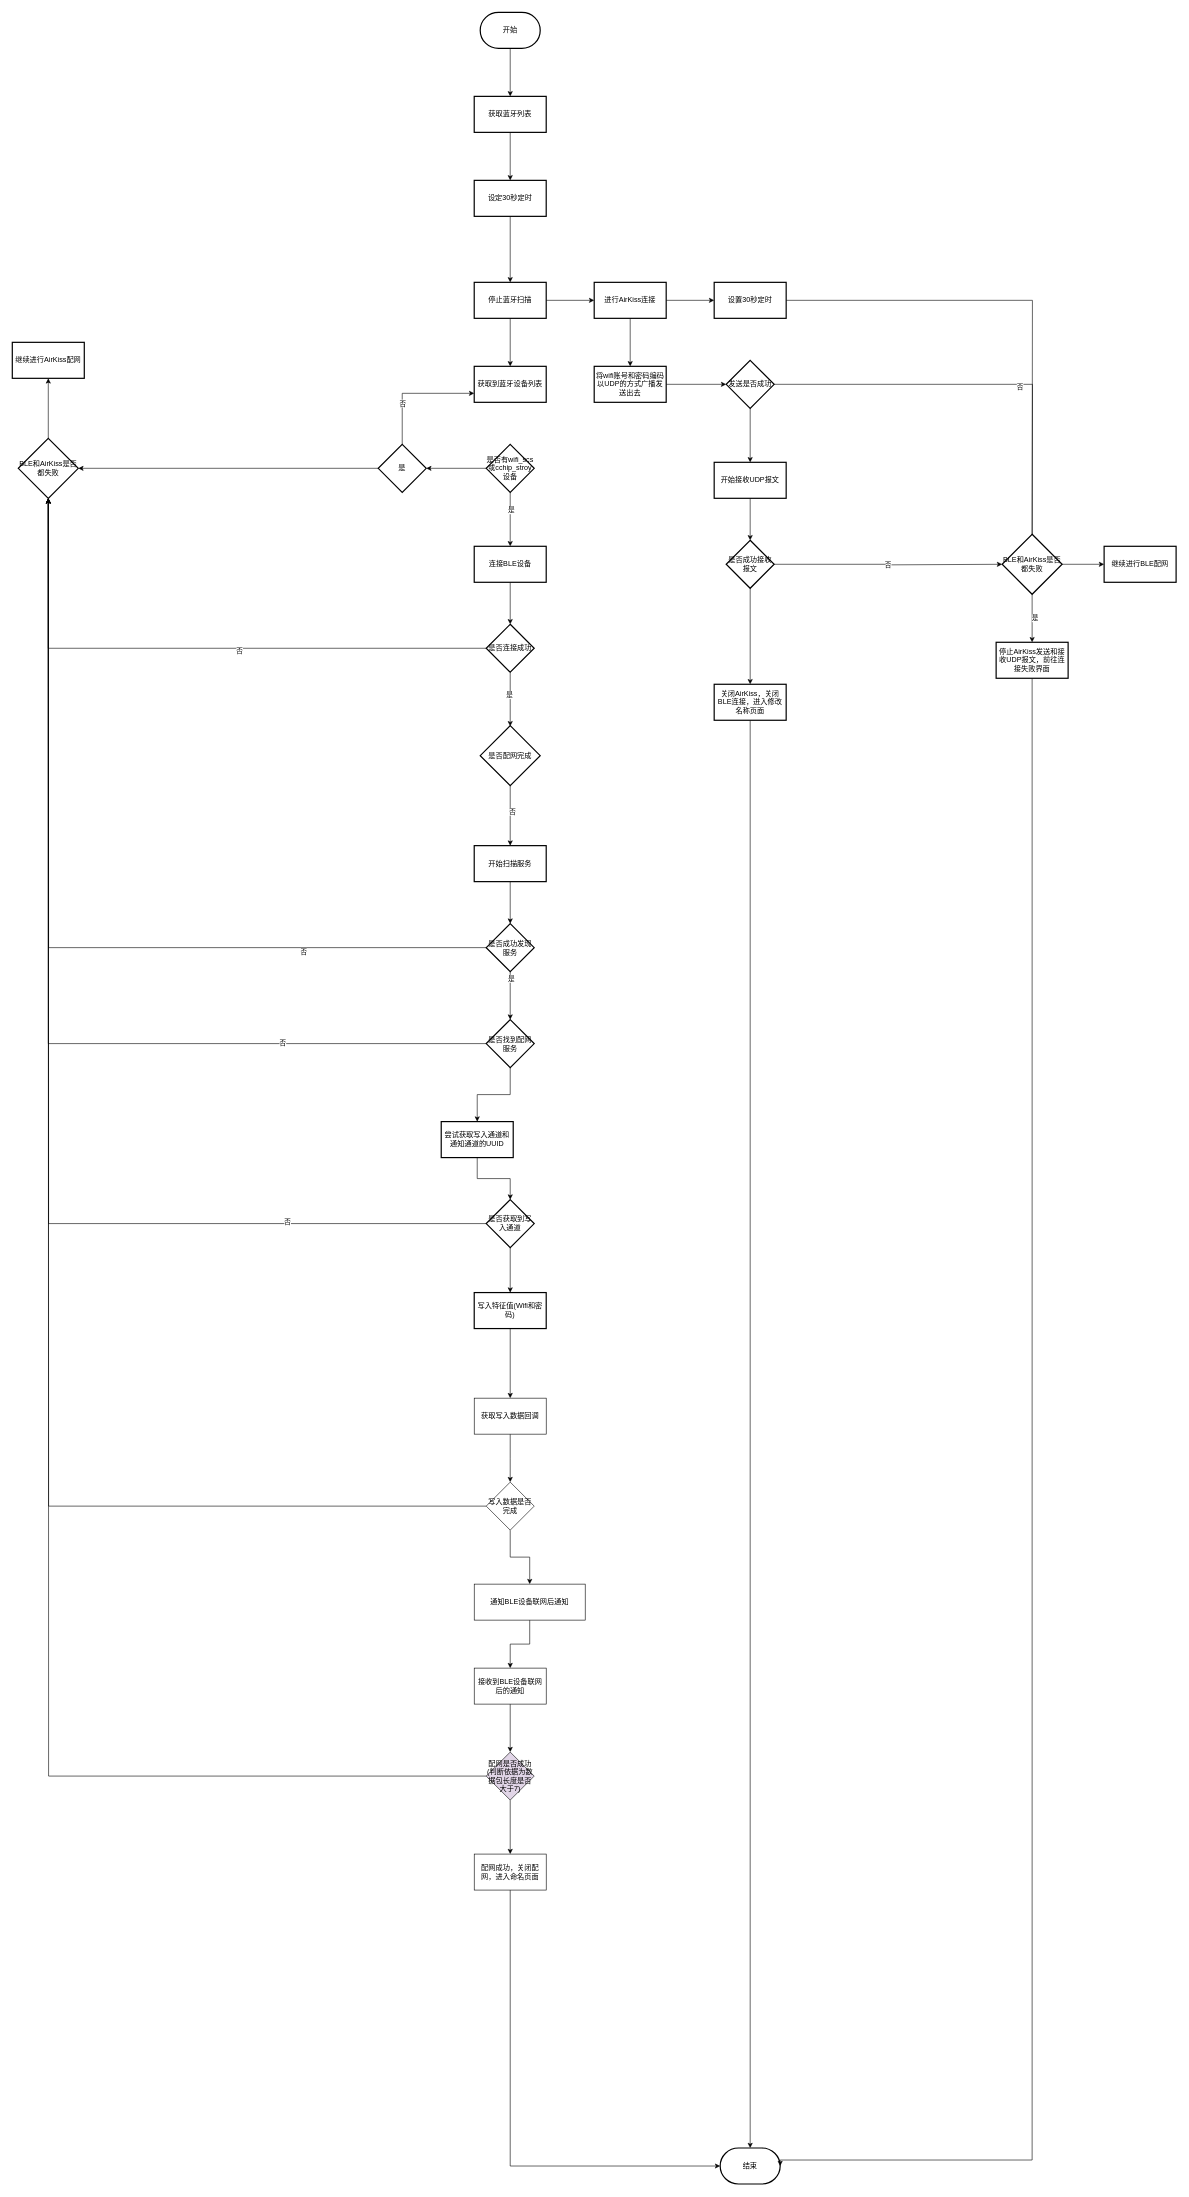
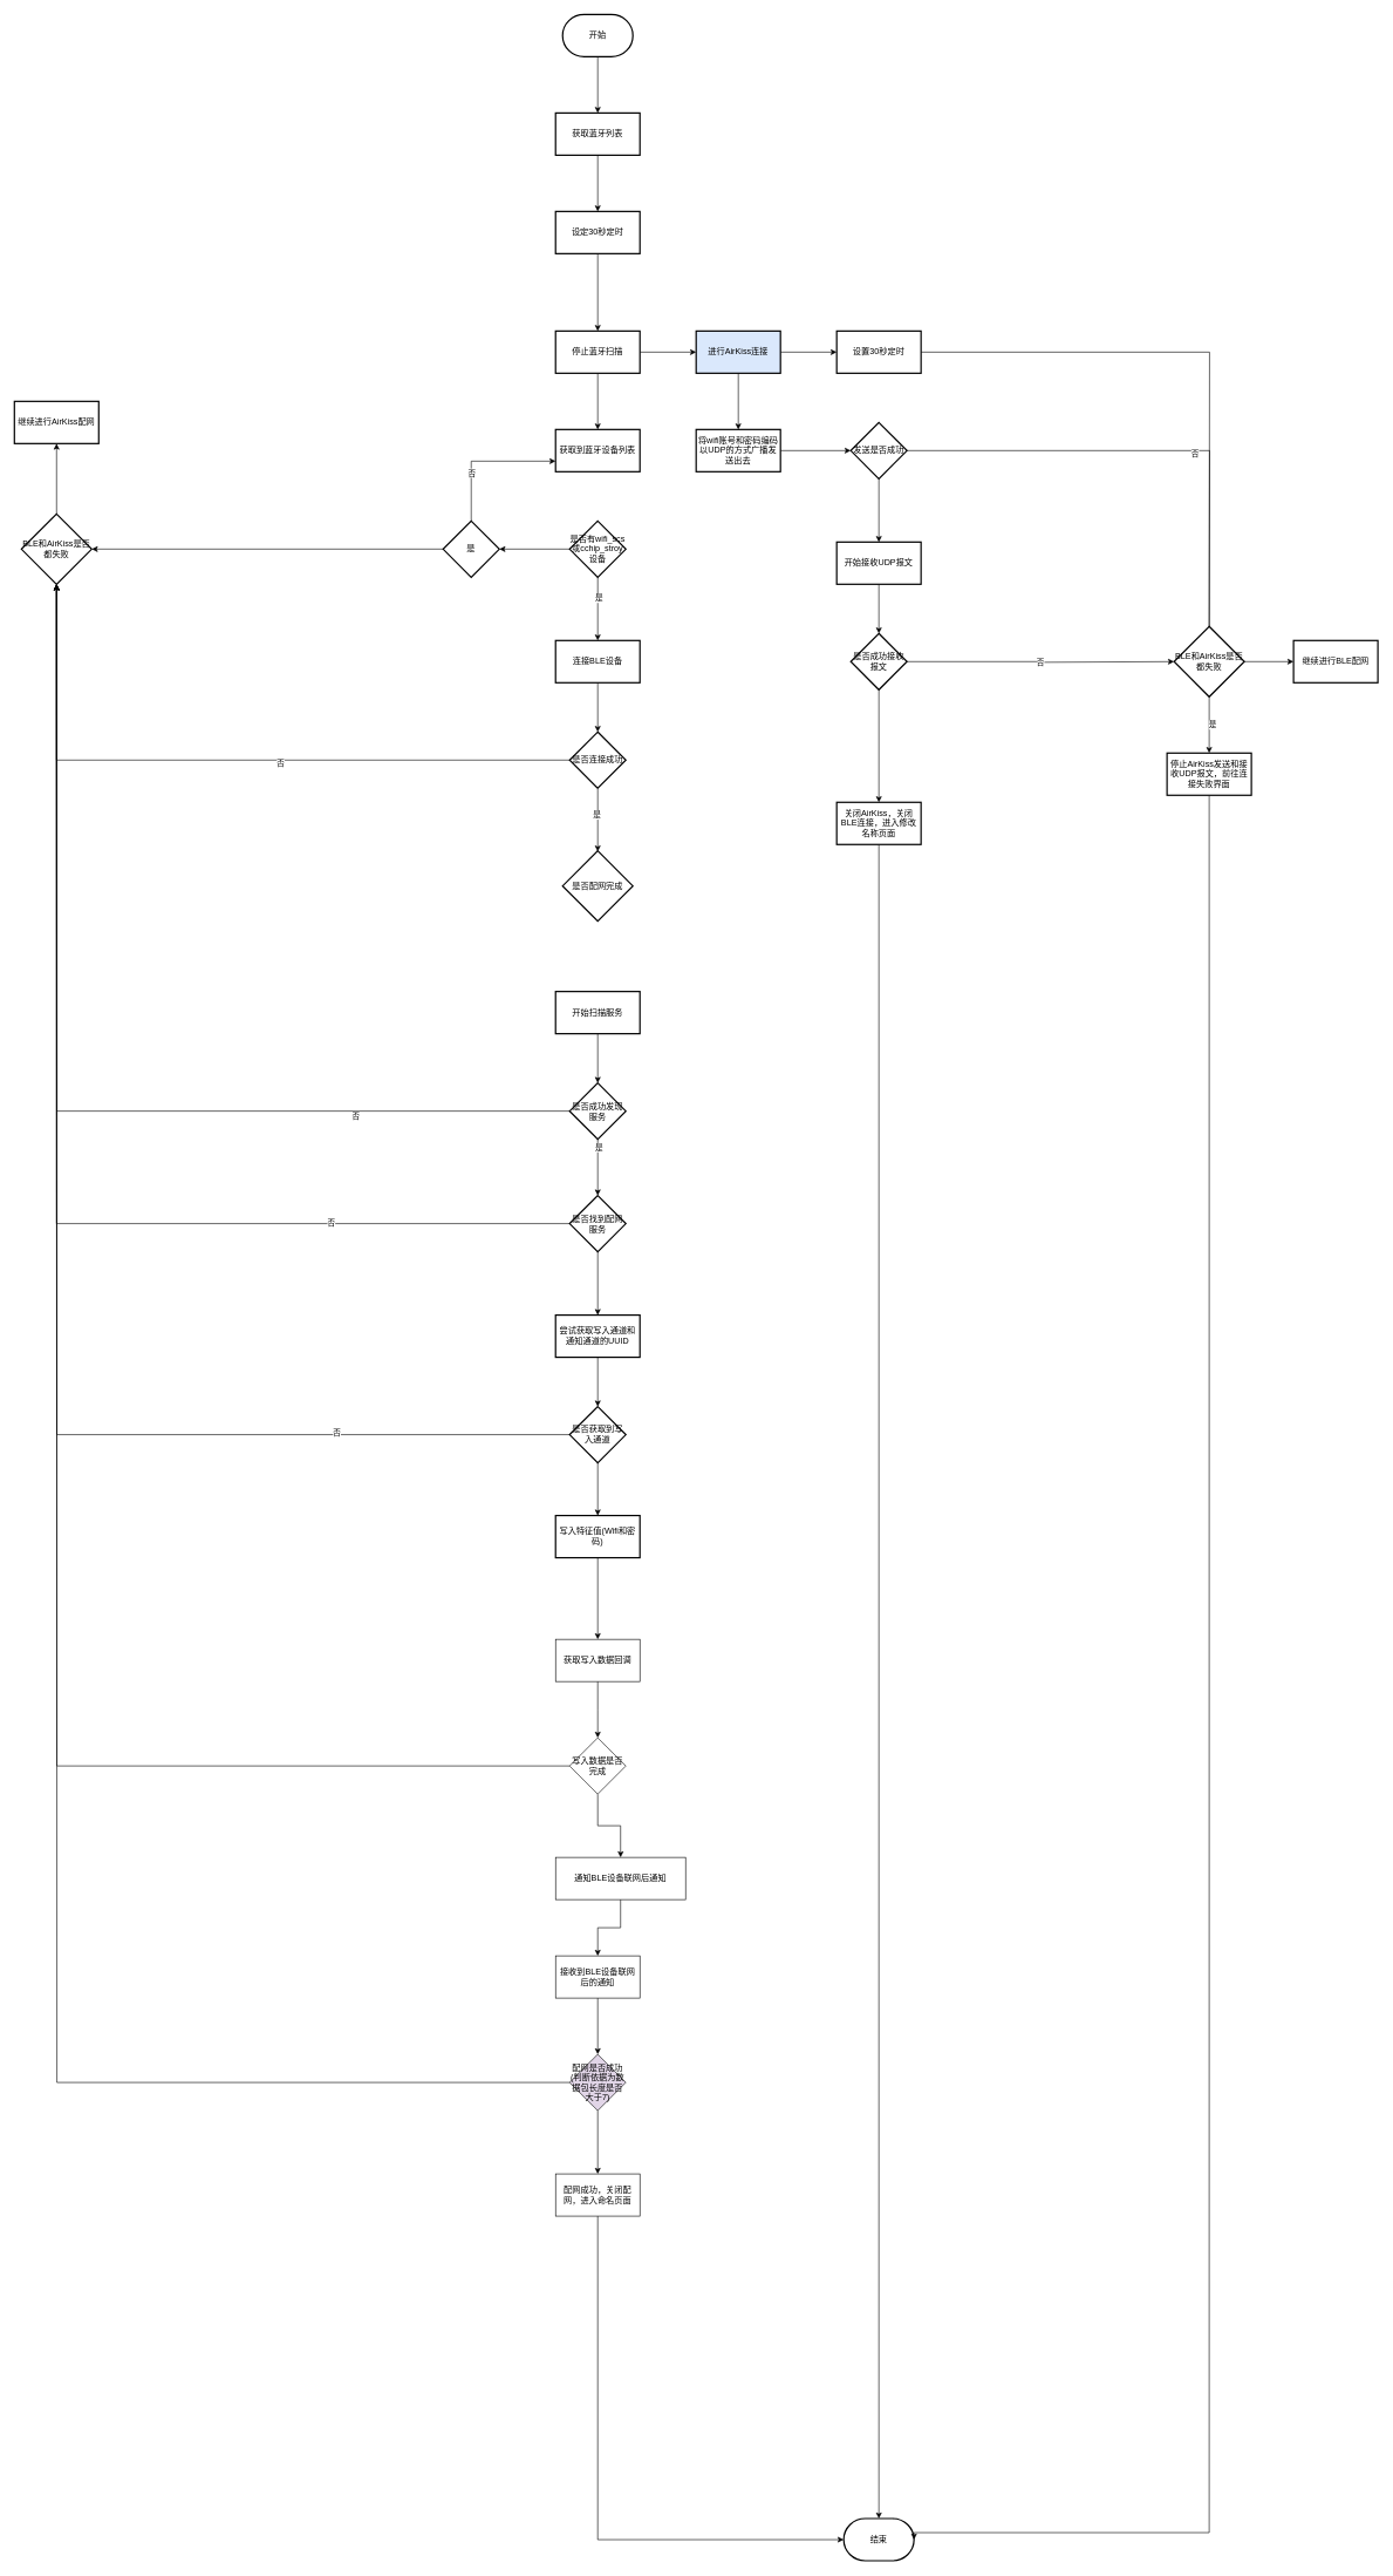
- <mxCell id="13" value="进行AirKiss连接" style="whiteSpace=wrap;html=1;strokeWidth=2;" vertex="1" parent="1"><mxGeometry x="990" y="470" width="120" height="60" as="geometry" /></mxCell>
+ <mxCell id="13" value="进行AirKiss连接" style="whiteSpace=wrap;html=1;strokeWidth=2;fillColor=#dae8fc;" vertex="1" parent="1"><mxGeometry x="990" y="470" width="120" height="60" as="geometry" /></mxCell>
- <mxCell id="55" value="" style="edgeStyle=orthogonalEdgeStyle;rounded=0;orthogonalLoop=1;jettySize=auto;html=1;" edge="1" parent="1" source="57" target="59"><mxGeometry relative="1" as="geometry" /></mxCell>
- <mxCell id="56" value="否" style="edgeLabel;html=1;align=center;verticalAlign=middle;resizable=0;points=[];" vertex="1" connectable="0" parent="55"><mxGeometry x="-0.14" y="3" relative="1" as="geometry"><mxPoint as="offset" /></mxGeometry></mxCell>
- <mxCell id="70" value="尝试获取写入通道和通知通道的UUID" style="whiteSpace=wrap;html=1;strokeWidth=2;" vertex="1" parent="1"><mxGeometry x="735" y="1869" width="120" height="60" as="geometry" /></mxCell>
+ <mxCell id="70" value="尝试获取写入通道和通知通道的UUID" style="whiteSpace=wrap;html=1;strokeWidth=2;" vertex="1" parent="1"><mxGeometry x="790" y="1869" width="120" height="60" as="geometry" /></mxCell>
